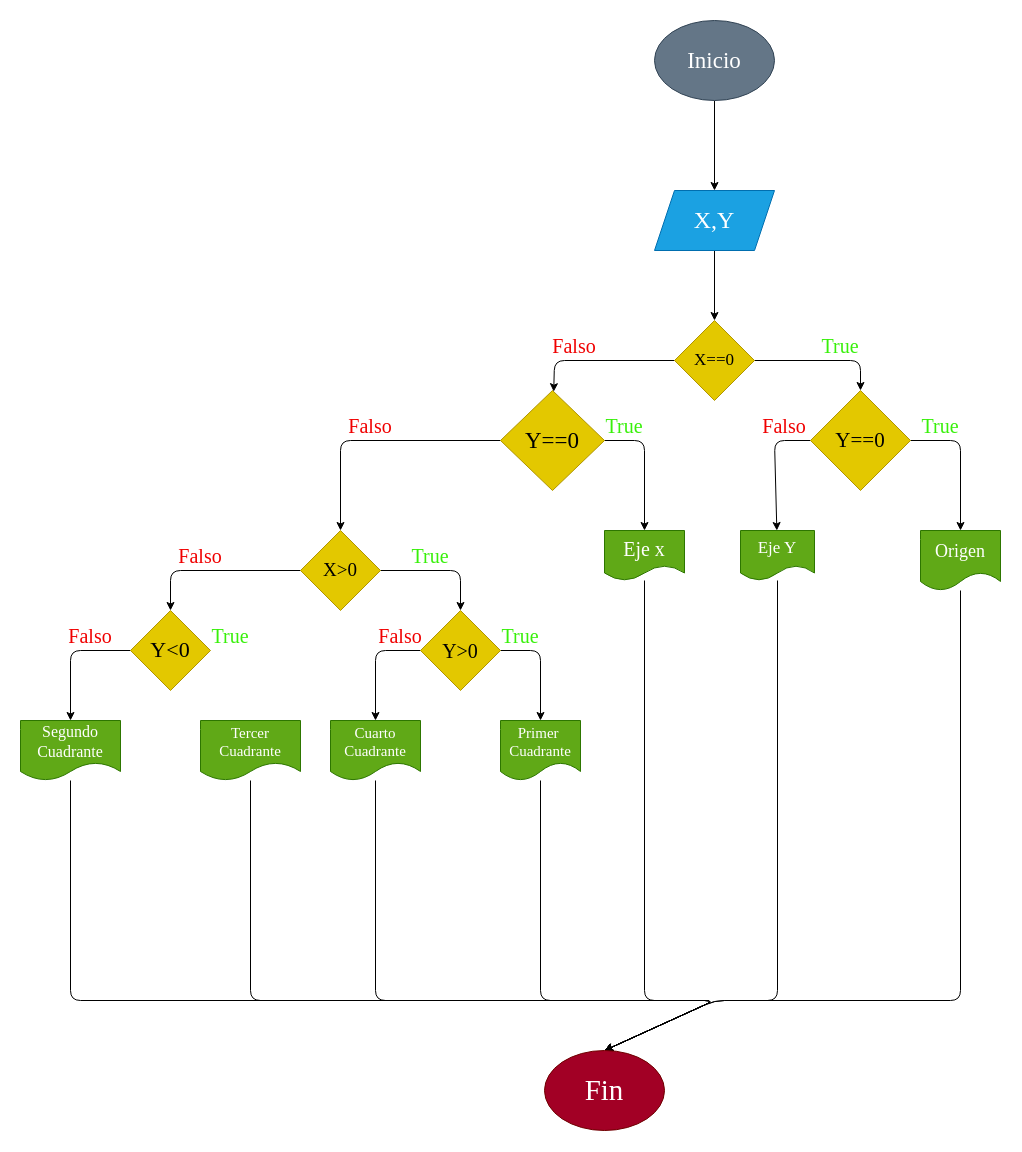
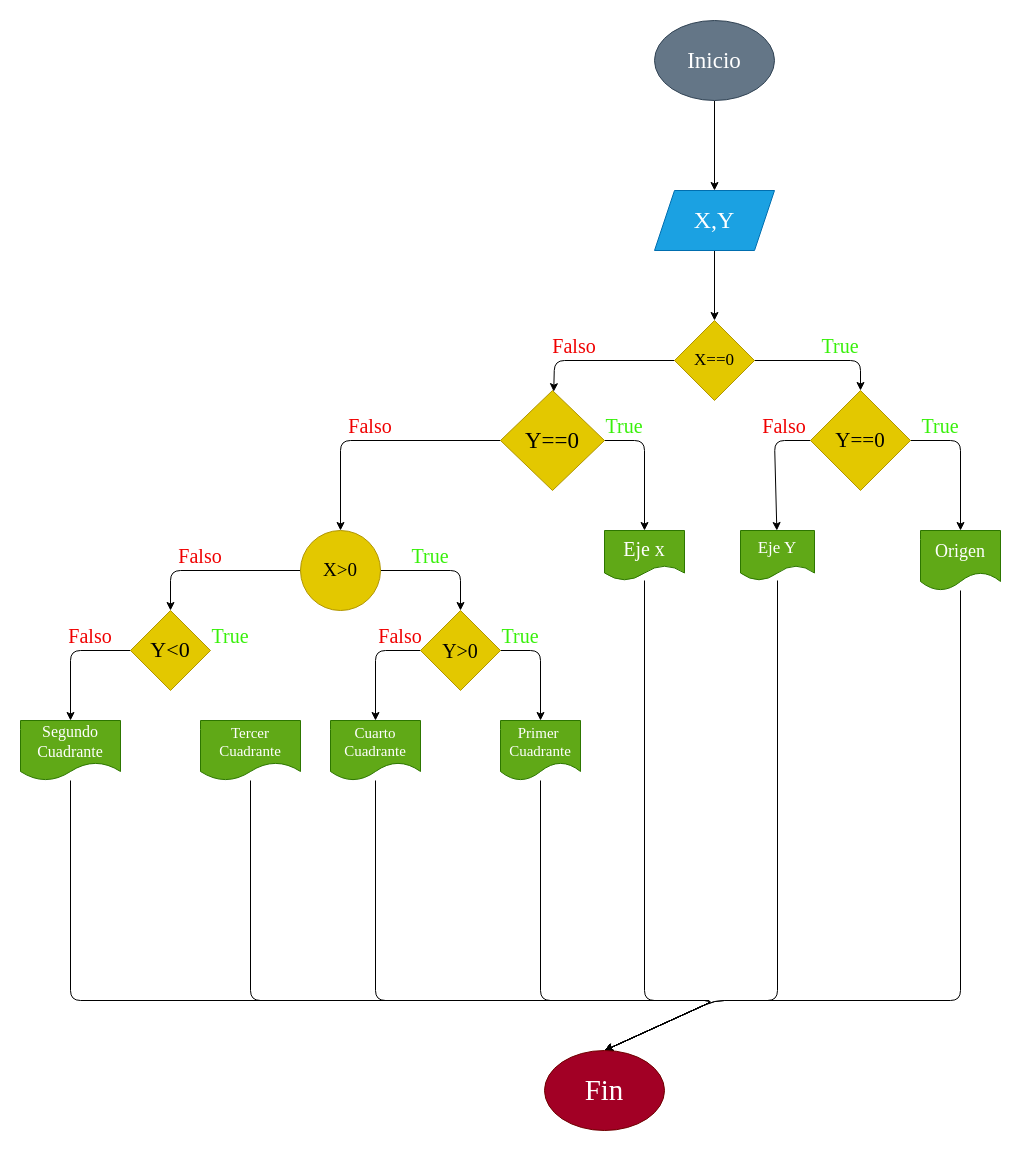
- <mxCell id="23" value="X&amp;gt;0" style="rhombus;whiteSpace=wrap;html=1;fillColor=#e3c800;fontColor=#000000;strokeColor=#B09500;fontFamily=Comic Sans MS;fontSize=19;" vertex="1" parent="1"><mxGeometry y="530" width="80" height="80" as="geometry" x="300" /></mxCell>
+ <mxCell id="23" value="X&amp;gt;0" style="ellipse;whiteSpace=wrap;html=1;fillColor=#e3c800;fontColor=#000000;strokeColor=#B09500;fontFamily=Comic Sans MS;fontSize=19;" vertex="1" parent="1"><mxGeometry y="530" width="80" height="80" as="geometry" x="300" /></mxCell>
